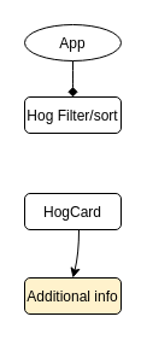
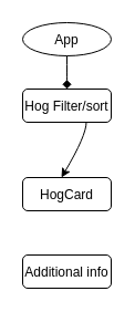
+ <mxCell id="6" value="" style="curved=1;noEdgeStyle=1;orthogonal=1;" edge="1" source="3" target="5" parent="1"><mxGeometry relative="1" as="geometry"><Array as="points"><mxPoint x="77.5" y="122" /><mxPoint x="55" y="160" /></Array></mxGeometry></mxCell>
- <mxCell id="8" value="" style="curved=1;noEdgeStyle=1;orthogonal=1;entryX=0.5;entryY=0;entryDx=0;entryDy=0;" edge="1" source="5" target="7" parent="1"><mxGeometry relative="1" as="geometry"><Array as="points"><mxPoint x="65" y="210" /></Array></mxGeometry></mxCell>
- <mxCell id="7" value="Additional info" style="rounded=1;fillColor=#fff2cc;" vertex="1" parent="1"><mxGeometry x="20" y="230" width="80" height="30" as="geometry" /></mxCell>
+ <mxCell id="7" value="Additional info" style="rounded=1;" vertex="1" parent="1"><mxGeometry x="20" y="230" width="80" height="30" as="geometry" /></mxCell>
